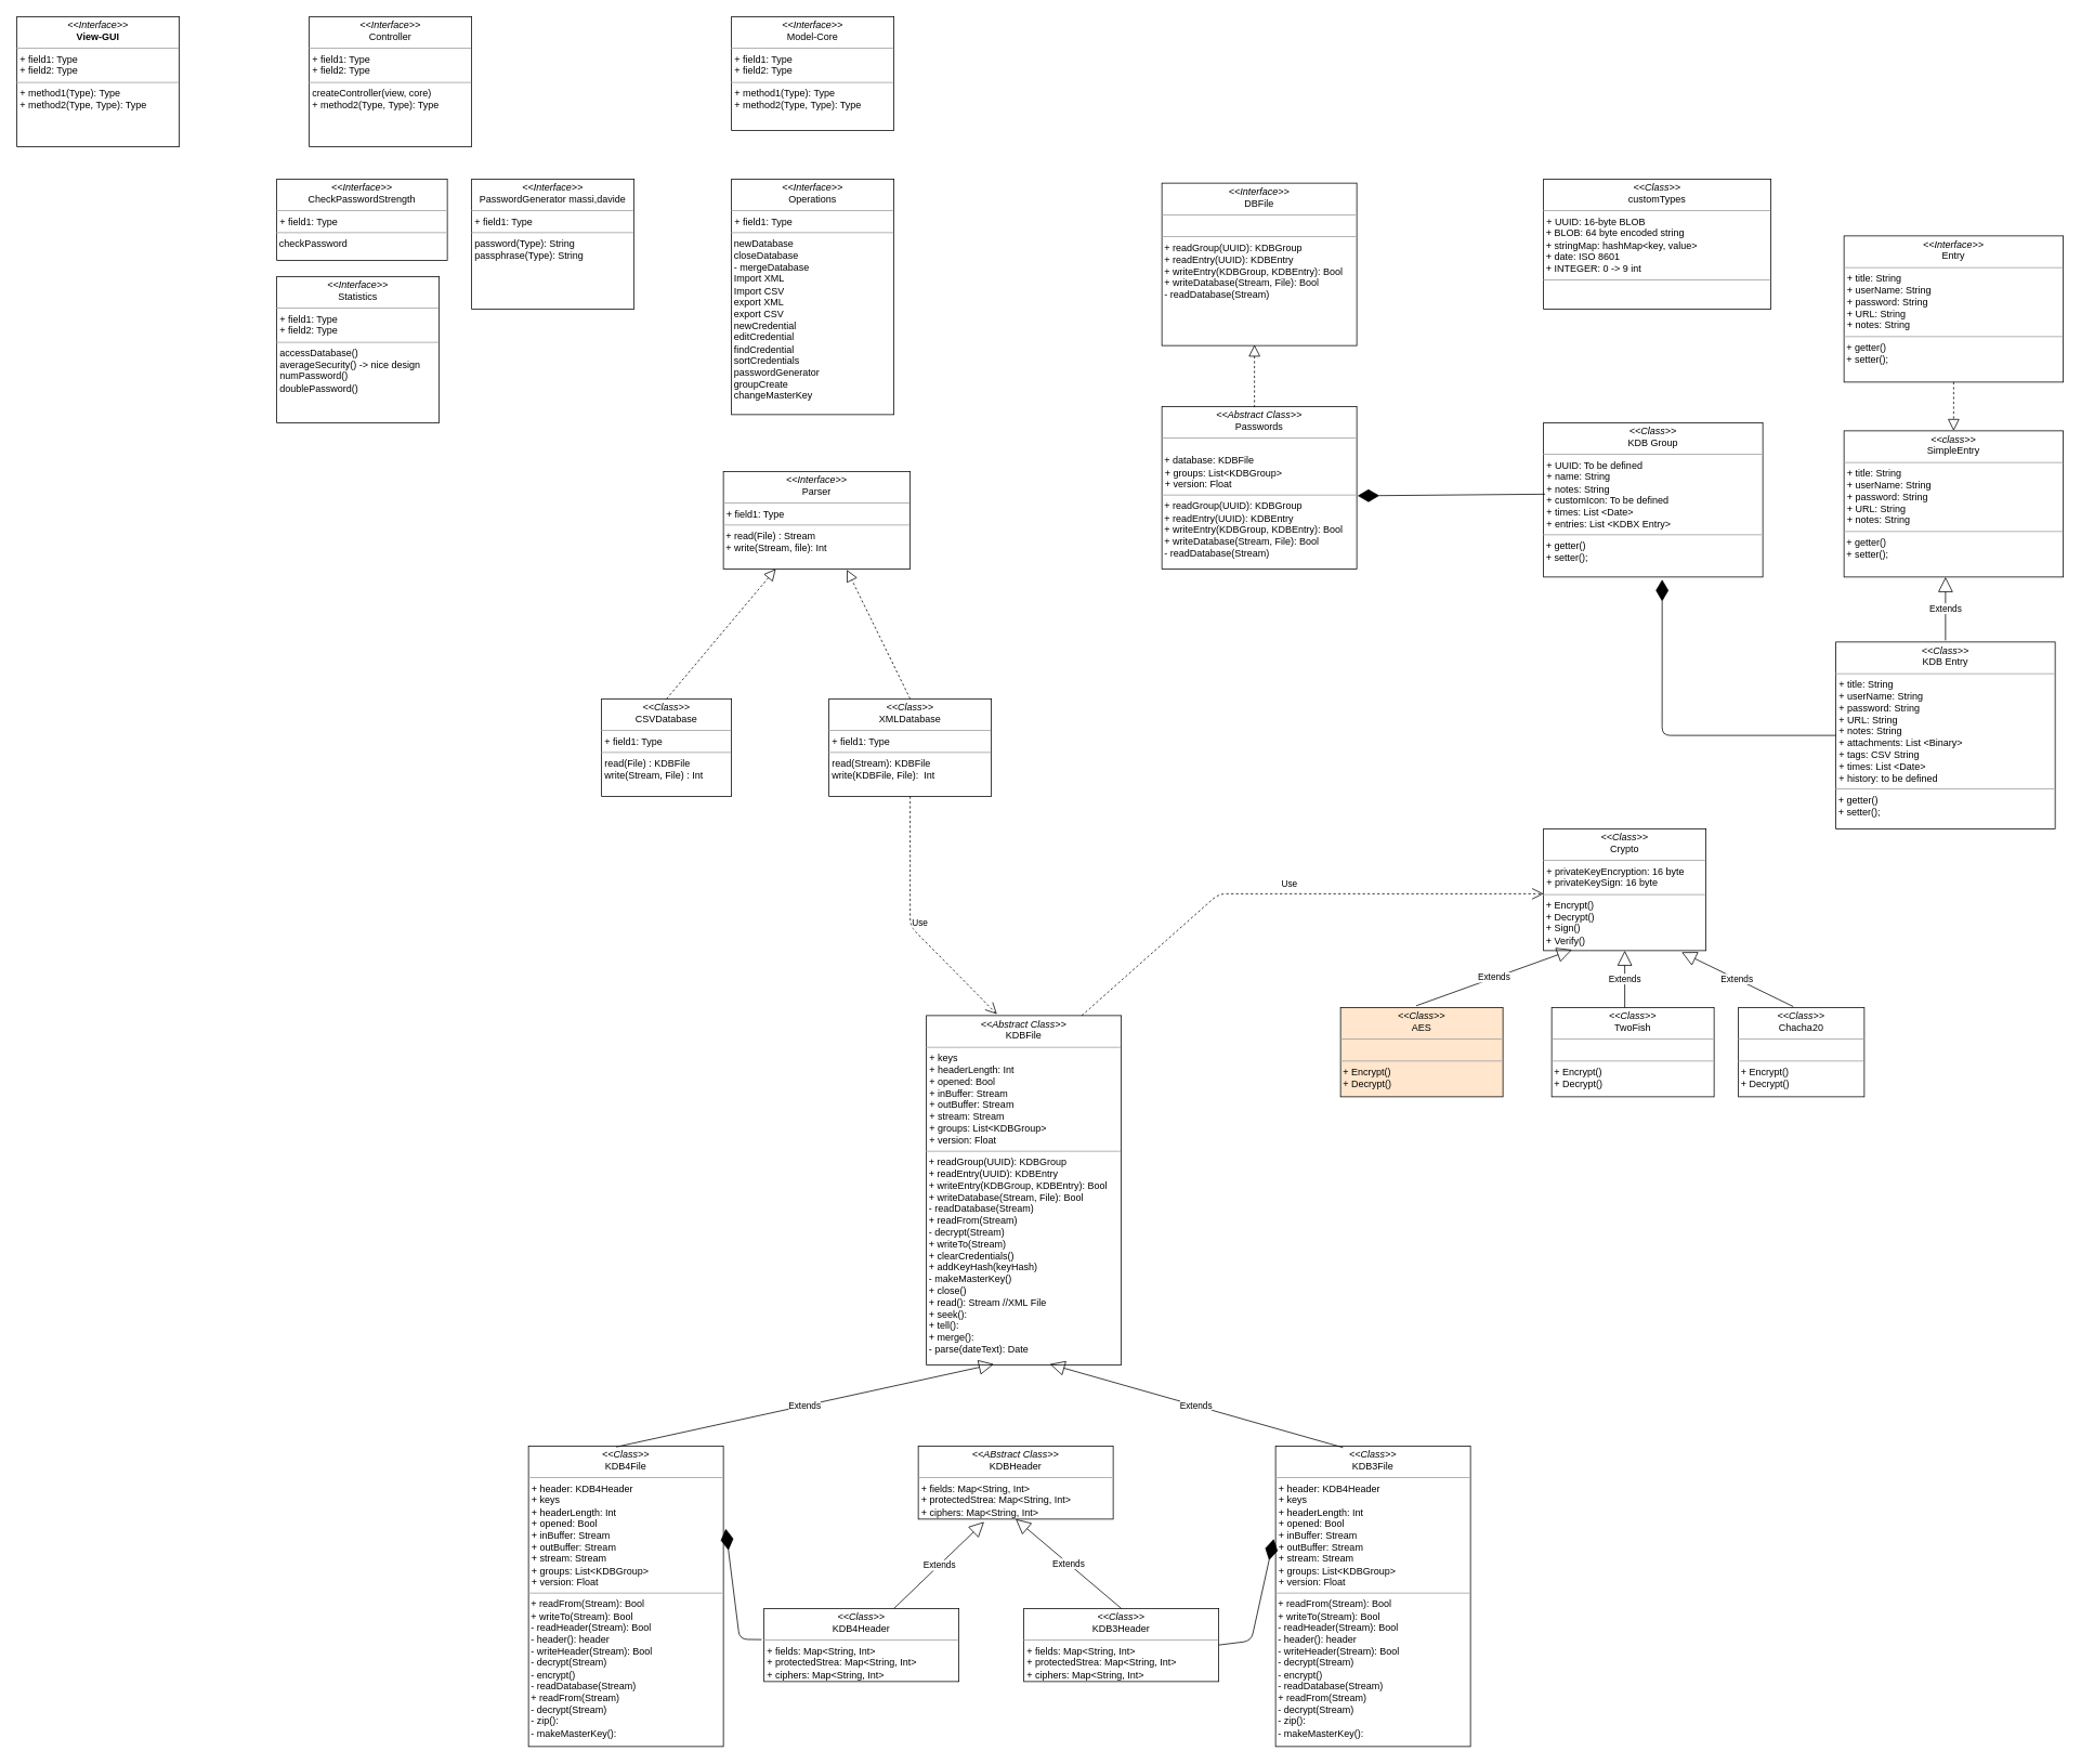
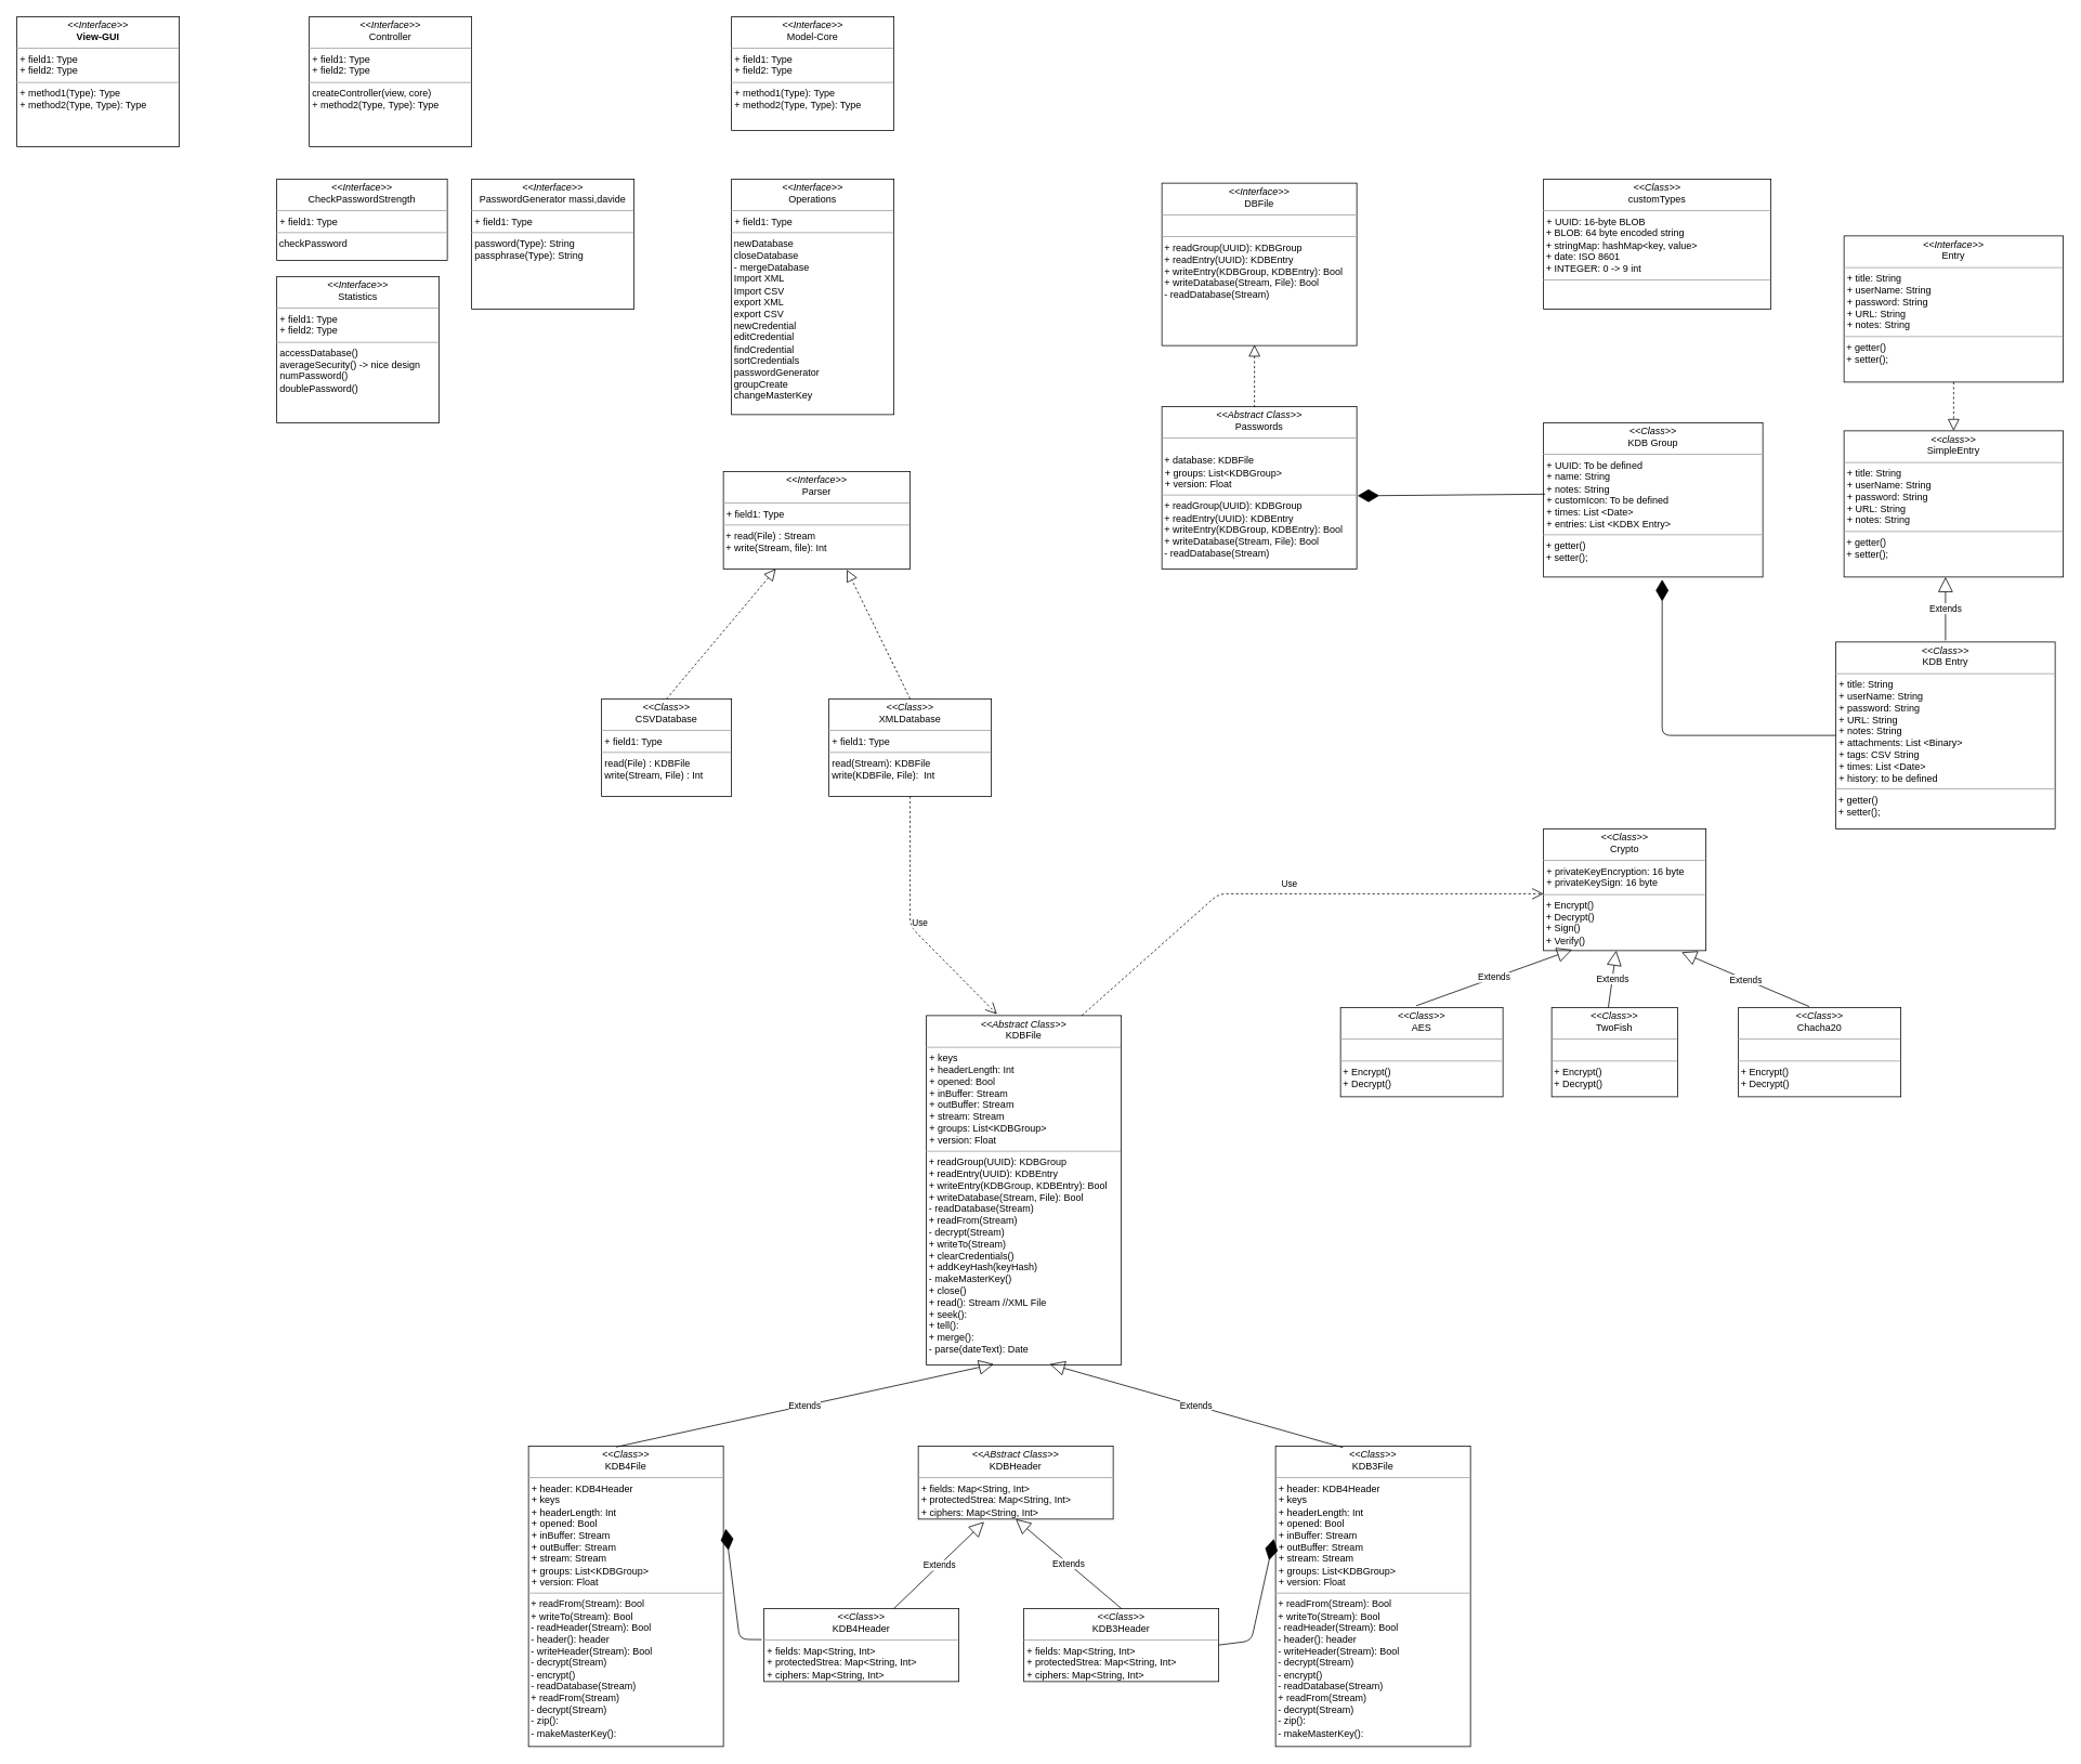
- <mxCell id="27" value="&lt;p style=&quot;margin: 0px ; margin-top: 4px ; text-align: center&quot;&gt;&lt;i&gt;&amp;lt;&amp;lt;Class&amp;gt;&amp;gt;&lt;/i&gt;&lt;br&gt;AES&lt;/p&gt;&lt;hr size=&quot;1&quot;&gt;&lt;p style=&quot;margin: 0px ; margin-left: 4px&quot;&gt;&lt;br&gt;&lt;/p&gt;&lt;hr size=&quot;1&quot;&gt;&lt;div&gt;&amp;nbsp;+ Encrypt()&lt;/div&gt;&lt;div&gt;&amp;nbsp;+ Decrypt()&lt;br&gt;&lt;/div&gt;" style="verticalAlign=top;align=left;overflow=fill;fontSize=12;fontFamily=Helvetica;html=1;fillColor=#ffe6cc;" parent="1" vertex="1"><mxGeometry x="1650" y="1240" width="200" height="110" as="geometry" /></mxCell>
+ <mxCell id="27" value="&lt;p style=&quot;margin: 0px ; margin-top: 4px ; text-align: center&quot;&gt;&lt;i&gt;&amp;lt;&amp;lt;Class&amp;gt;&amp;gt;&lt;/i&gt;&lt;br&gt;AES&lt;/p&gt;&lt;hr size=&quot;1&quot;&gt;&lt;p style=&quot;margin: 0px ; margin-left: 4px&quot;&gt;&lt;br&gt;&lt;/p&gt;&lt;hr size=&quot;1&quot;&gt;&lt;div&gt;&amp;nbsp;+ Encrypt()&lt;/div&gt;&lt;div&gt;&amp;nbsp;+ Decrypt()&lt;br&gt;&lt;/div&gt;" style="verticalAlign=top;align=left;overflow=fill;fontSize=12;fontFamily=Helvetica;html=1;" parent="1" vertex="1"><mxGeometry x="1650" y="1240" width="200" height="110" as="geometry" /></mxCell>
- <mxCell id="29" value="&lt;p style=&quot;margin: 0px ; margin-top: 4px ; text-align: center&quot;&gt;&lt;i&gt;&amp;lt;&amp;lt;Class&amp;gt;&amp;gt;&lt;/i&gt;&lt;br&gt;TwoFish&lt;/p&gt;&lt;hr size=&quot;1&quot;&gt;&lt;p style=&quot;margin: 0px ; margin-left: 4px&quot;&gt;&lt;br&gt;&lt;/p&gt;&lt;hr size=&quot;1&quot;&gt;&lt;div&gt;&amp;nbsp;+ Encrypt()&lt;/div&gt;&lt;div&gt;&amp;nbsp;+ Decrypt()&lt;br&gt;&lt;/div&gt;" style="verticalAlign=top;align=left;overflow=fill;fontSize=12;fontFamily=Helvetica;html=1;" parent="1" vertex="1"><mxGeometry x="1910" y="1240" width="200" height="110" as="geometry" /></mxCell>
+ <mxCell id="29" value="&lt;p style=&quot;margin: 0px ; margin-top: 4px ; text-align: center&quot;&gt;&lt;i&gt;&amp;lt;&amp;lt;Class&amp;gt;&amp;gt;&lt;/i&gt;&lt;br&gt;TwoFish&lt;/p&gt;&lt;hr size=&quot;1&quot;&gt;&lt;p style=&quot;margin: 0px ; margin-left: 4px&quot;&gt;&lt;br&gt;&lt;/p&gt;&lt;hr size=&quot;1&quot;&gt;&lt;div&gt;&amp;nbsp;+ Encrypt()&lt;/div&gt;&lt;div&gt;&amp;nbsp;+ Decrypt()&lt;br&gt;&lt;/div&gt;" style="verticalAlign=top;align=left;overflow=fill;fontSize=12;fontFamily=Helvetica;html=1;" parent="1" vertex="1"><mxGeometry x="1910" y="1240" width="155" height="110" as="geometry" /></mxCell>
- <mxCell id="34" value="&lt;p style=&quot;margin: 0px ; margin-top: 4px ; text-align: center&quot;&gt;&lt;i&gt;&amp;lt;&amp;lt;Class&amp;gt;&amp;gt;&lt;/i&gt;&lt;br&gt;Chacha20&lt;/p&gt;&lt;hr size=&quot;1&quot;&gt;&lt;p style=&quot;margin: 0px ; margin-left: 4px&quot;&gt;&lt;br&gt;&lt;/p&gt;&lt;hr size=&quot;1&quot;&gt;&lt;div&gt;&amp;nbsp;+ Encrypt()&lt;/div&gt;&lt;div&gt;&amp;nbsp;+ Decrypt()&lt;br&gt;&lt;/div&gt;" style="verticalAlign=top;align=left;overflow=fill;fontSize=12;fontFamily=Helvetica;html=1;" parent="1" vertex="1"><mxGeometry x="2140" y="1240" width="155" height="110" as="geometry" /></mxCell>
+ <mxCell id="34" value="&lt;p style=&quot;margin: 0px ; margin-top: 4px ; text-align: center&quot;&gt;&lt;i&gt;&amp;lt;&amp;lt;Class&amp;gt;&amp;gt;&lt;/i&gt;&lt;br&gt;Chacha20&lt;/p&gt;&lt;hr size=&quot;1&quot;&gt;&lt;p style=&quot;margin: 0px ; margin-left: 4px&quot;&gt;&lt;br&gt;&lt;/p&gt;&lt;hr size=&quot;1&quot;&gt;&lt;div&gt;&amp;nbsp;+ Encrypt()&lt;/div&gt;&lt;div&gt;&amp;nbsp;+ Decrypt()&lt;br&gt;&lt;/div&gt;" style="verticalAlign=top;align=left;overflow=fill;fontSize=12;fontFamily=Helvetica;html=1;" parent="1" vertex="1"><mxGeometry x="2140" y="1240" width="200" height="110" as="geometry" /></mxCell>
